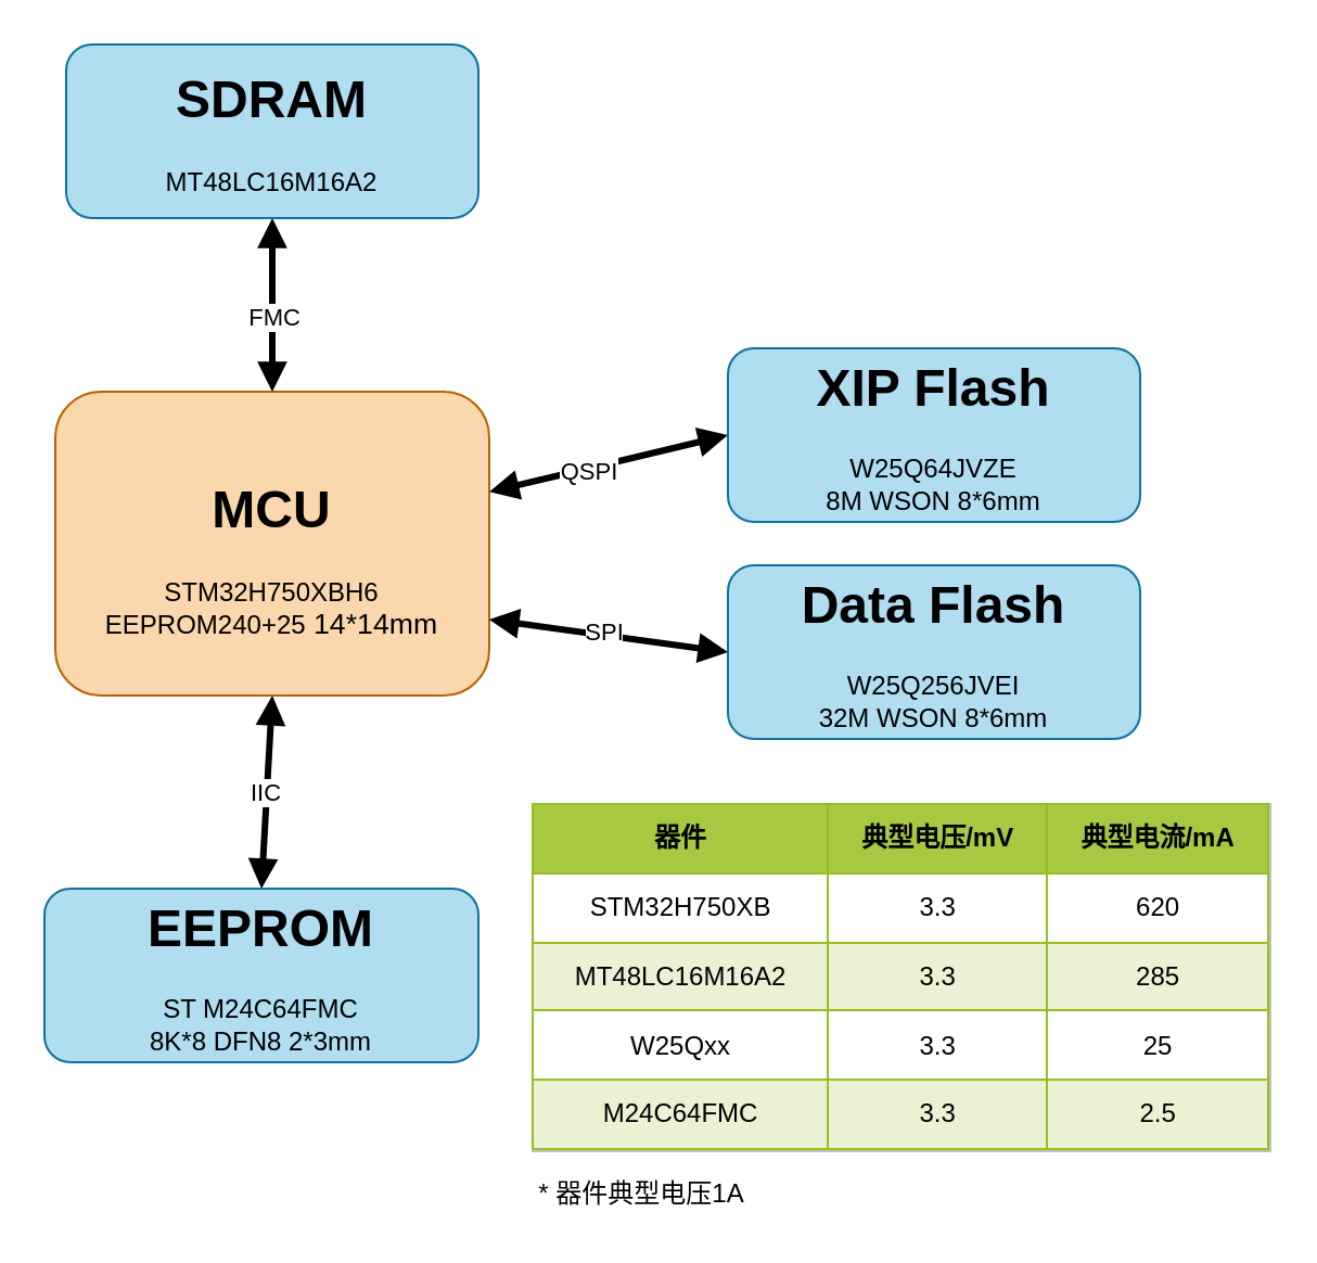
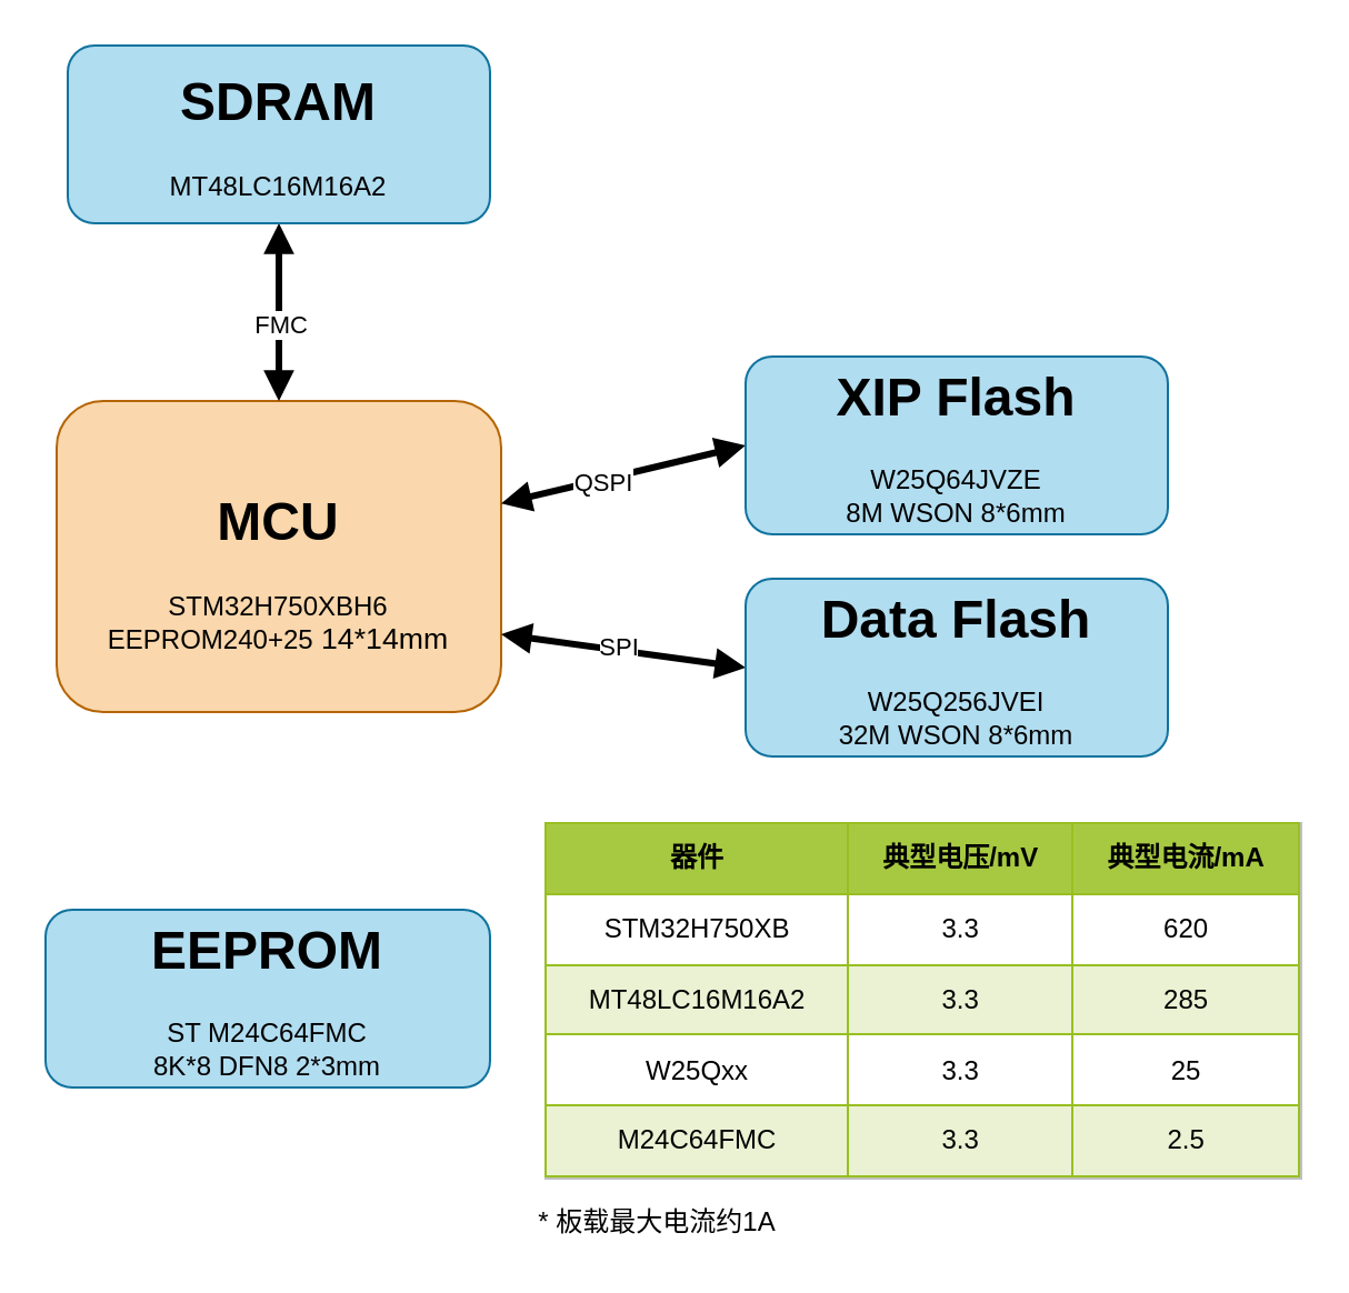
- <mxCell id="2" value="IIC" style="edgeStyle=none;html=1;exitX=0.5;exitY=1;exitDx=0;exitDy=0;entryX=0.5;entryY=0;entryDx=0;entryDy=0;startArrow=block;startFill=1;endArrow=block;endFill=1;strokeWidth=3;" edge="1" parent="1" source="3" target="14"><mxGeometry relative="1" as="geometry" /></mxCell>
- <mxCell id="15" value="* 器件典型电压1A" style="text;html=1;align=center;verticalAlign=middle;resizable=0;points=[];autosize=1;strokeColor=none;fillColor=none;fontSize=12;fontFamily=Helvetica;fontColor=#000000;" vertex="1" parent="1"><mxGeometry x="235" y="540" width="120" height="20" as="geometry" /></mxCell>
+ <mxCell id="15" value="* 板载最大电流约1A" style="text;html=1;align=center;verticalAlign=middle;resizable=0;points=[];autosize=1;strokeColor=none;fillColor=none;fontSize=12;fontFamily=Helvetica;fontColor=#000000;" vertex="1" parent="1"><mxGeometry x="235" y="540" width="120" height="20" as="geometry" /></mxCell>
